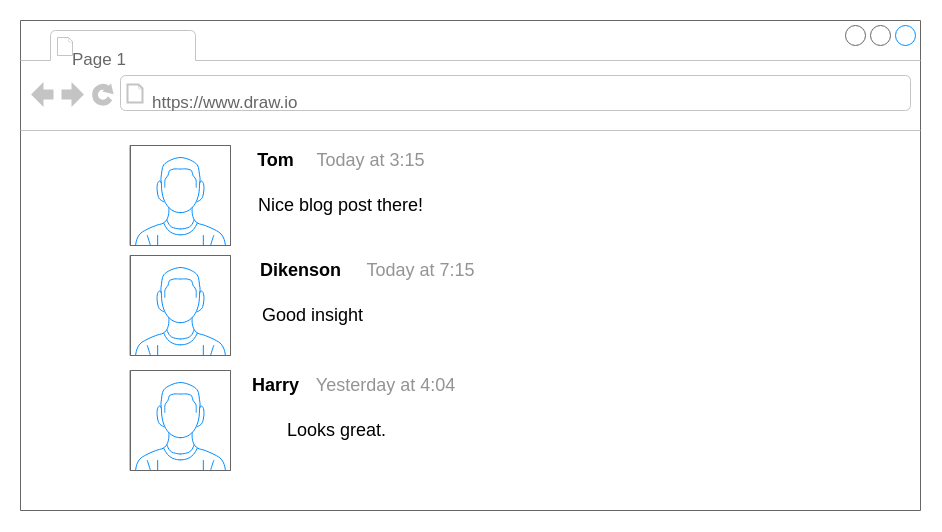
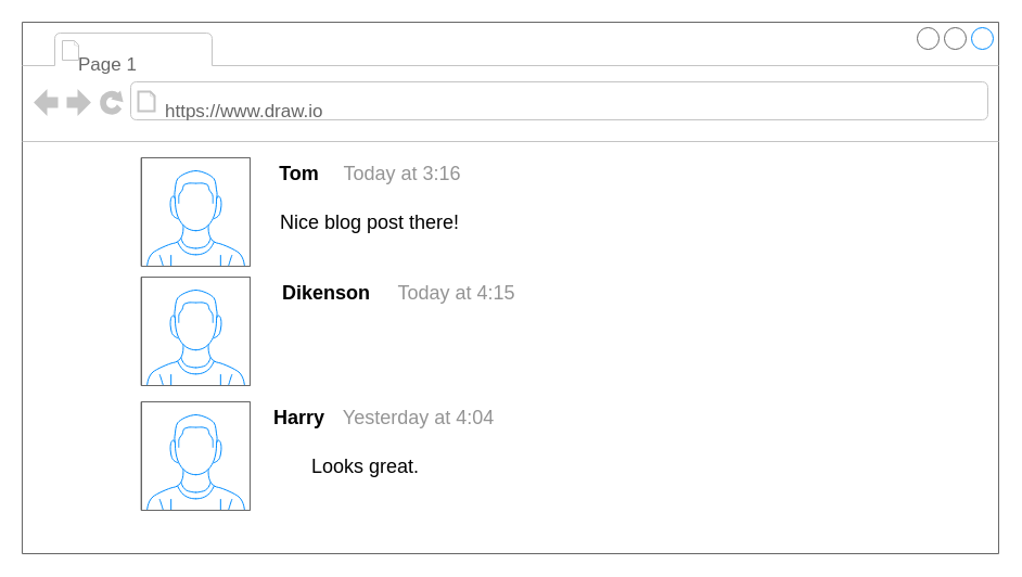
- <mxCell id="8" value="Today at 3:15" style="text;html=1;resizable=0;autosize=1;align=center;verticalAlign=middle;points=[];fillColor=none;strokeColor=none;rounded=0;fontSize=18;fontColor=#949494;" vertex="1" parent="2"><mxGeometry x="290" y="125" width="120" height="30" as="geometry" /></mxCell>
+ <mxCell id="8" value="Today at 3:16" style="text;html=1;resizable=0;autosize=1;align=center;verticalAlign=middle;points=[];fillColor=none;strokeColor=none;rounded=0;fontSize=18;fontColor=#949494;" vertex="1" parent="2"><mxGeometry x="290" y="125" width="120" height="30" as="geometry" /></mxCell>
- <mxCell id="11" value="Today at 7:15" style="text;html=1;resizable=0;autosize=1;align=center;verticalAlign=middle;points=[];fillColor=none;strokeColor=none;rounded=0;fontSize=18;fontColor=#949494;" vertex="1" parent="2"><mxGeometry x="340" y="235" width="120" height="30" as="geometry" /></mxCell>
+ <mxCell id="11" value="Today at 4:15" style="text;html=1;resizable=0;autosize=1;align=center;verticalAlign=middle;points=[];fillColor=none;strokeColor=none;rounded=0;fontSize=18;fontColor=#949494;" vertex="1" parent="2"><mxGeometry x="340" y="235" width="120" height="30" as="geometry" /></mxCell>
- <mxCell id="12" value="Good insight" style="text;html=1;resizable=0;autosize=1;align=left;verticalAlign=middle;points=[];fillColor=none;strokeColor=none;rounded=0;fontSize=18;" vertex="1" parent="2"><mxGeometry x="240" y="280" width="120" height="30" as="geometry" /></mxCell>
